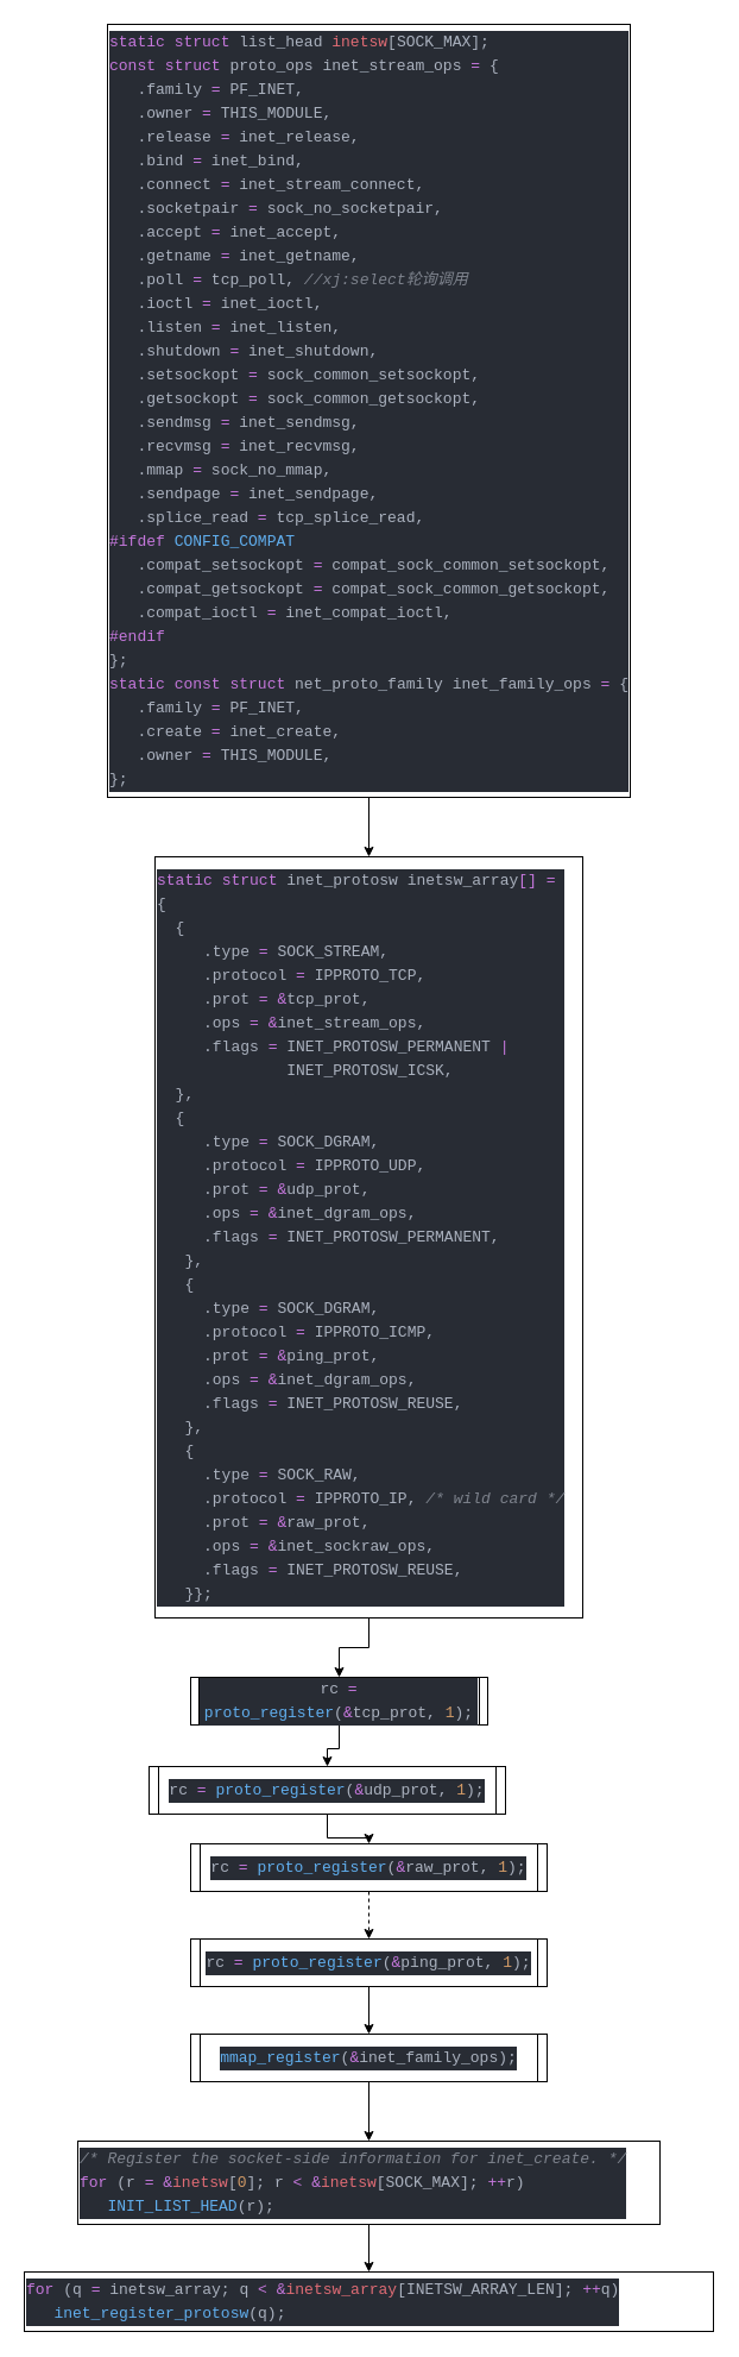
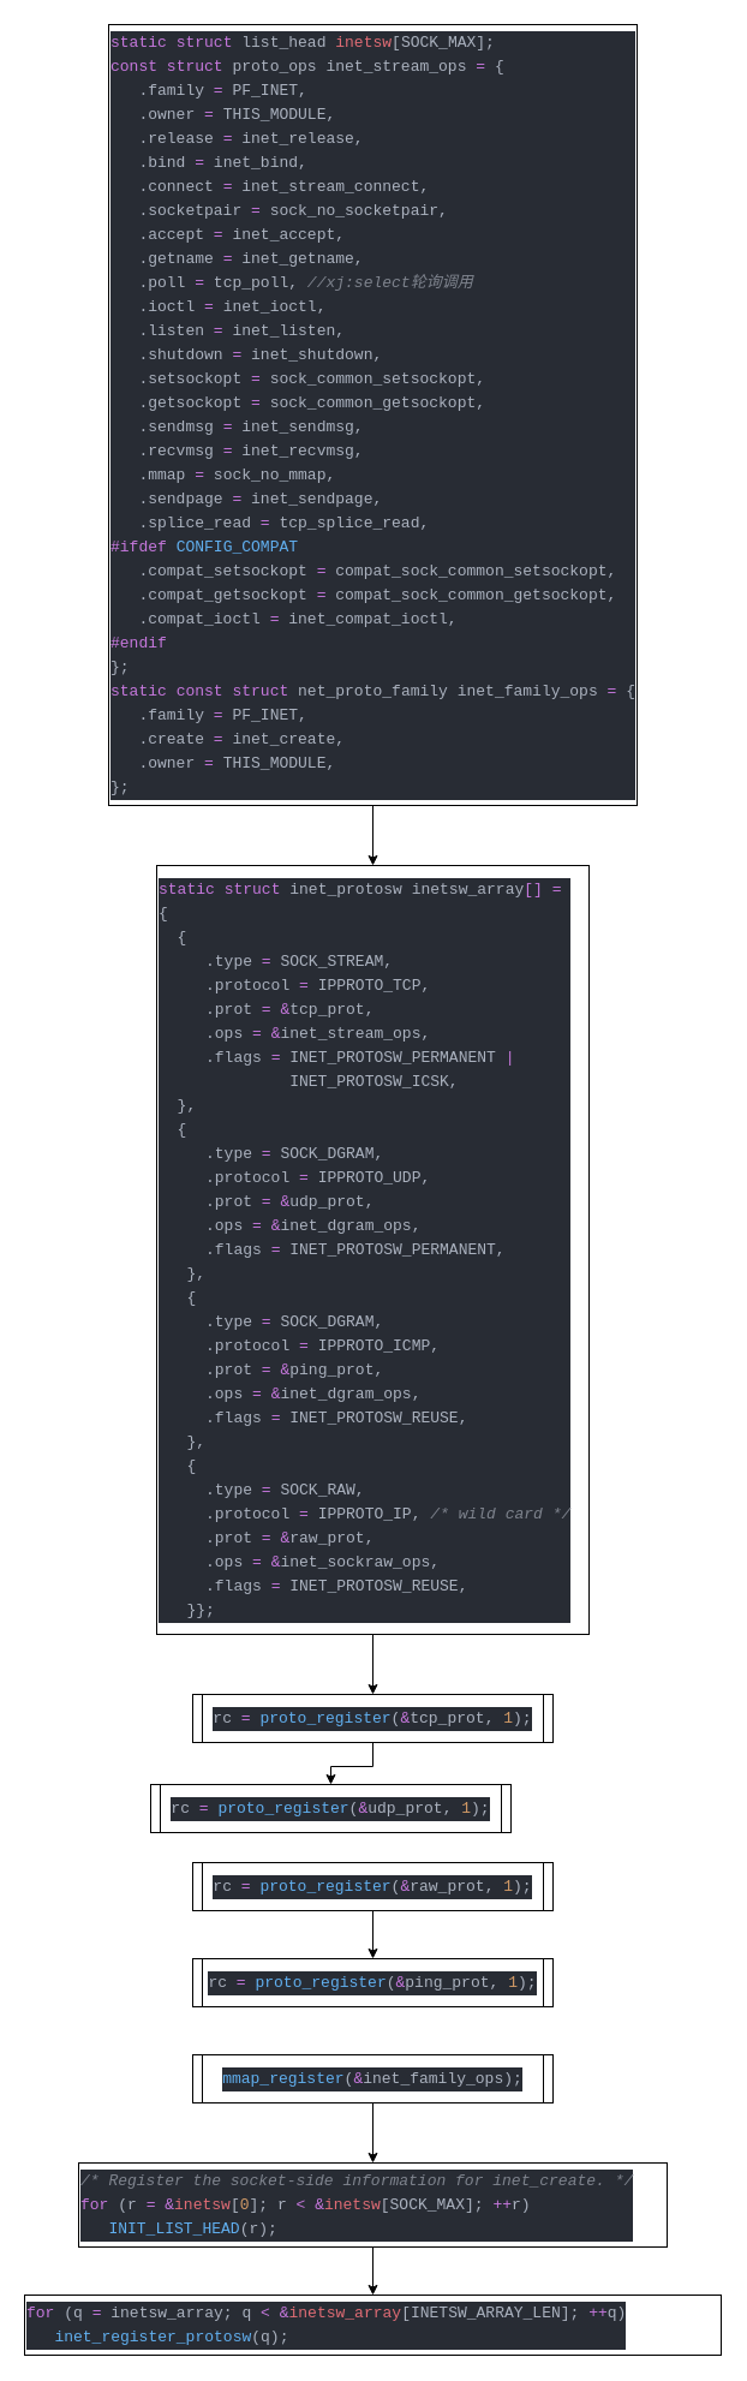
- <mxCell id="3" value="&lt;div style=&quot;color: rgb(171 , 178 , 191) ; background-color: rgb(40 , 44 , 52) ; font-family: &amp;#34;monaco&amp;#34; , &amp;#34;menlo&amp;#34; , &amp;#34;monaco&amp;#34; , &amp;#34;courier new&amp;#34; , monospace ; font-size: 13px ; line-height: 20px&quot;&gt;rc &lt;span style=&quot;color: #c678dd&quot;&gt;=&lt;/span&gt; &lt;span style=&quot;color: #61afef&quot;&gt;proto_register&lt;/span&gt;(&lt;span style=&quot;color: #c678dd&quot;&gt;&amp;amp;&lt;/span&gt;tcp_prot, &lt;span style=&quot;color: #d19a66&quot;&gt;1&lt;/span&gt;);&lt;/div&gt;" style="shape=process;whiteSpace=wrap;html=1;backgroundOutline=1;size=0.027;" parent="1" vertex="1"><mxGeometry x="160" y="1410" width="250" height="40" as="geometry" /></mxCell>
+ <mxCell id="3" value="&lt;div style=&quot;color: rgb(171 , 178 , 191) ; background-color: rgb(40 , 44 , 52) ; font-family: &amp;#34;monaco&amp;#34; , &amp;#34;menlo&amp;#34; , &amp;#34;monaco&amp;#34; , &amp;#34;courier new&amp;#34; , monospace ; font-size: 13px ; line-height: 20px&quot;&gt;rc &lt;span style=&quot;color: #c678dd&quot;&gt;=&lt;/span&gt; &lt;span style=&quot;color: #61afef&quot;&gt;proto_register&lt;/span&gt;(&lt;span style=&quot;color: #c678dd&quot;&gt;&amp;amp;&lt;/span&gt;tcp_prot, &lt;span style=&quot;color: #d19a66&quot;&gt;1&lt;/span&gt;);&lt;/div&gt;" style="shape=process;whiteSpace=wrap;html=1;backgroundOutline=1;size=0.027;" parent="1" vertex="1"><mxGeometry x="160" y="1410" width="300" height="40" as="geometry" /></mxCell>
- <mxCell id="4" style="edgeStyle=orthogonalEdgeStyle;rounded=0;orthogonalLoop=1;jettySize=auto;html=1;exitX=0.5;exitY=1;exitDx=0;exitDy=0;" parent="1" source="5" target="7" edge="1"><mxGeometry relative="1" as="geometry" /></mxCell>
- <mxCell id="6" style="edgeStyle=orthogonalEdgeStyle;rounded=0;orthogonalLoop=1;jettySize=auto;html=1;exitX=0.5;exitY=1;exitDx=0;exitDy=0;entryX=0.5;entryY=0;entryDx=0;entryDy=0;dashed=1;" parent="1" source="7" target="9" edge="1"><mxGeometry relative="1" as="geometry" /></mxCell>
+ <mxCell id="6" style="edgeStyle=orthogonalEdgeStyle;rounded=0;orthogonalLoop=1;jettySize=auto;html=1;exitX=0.5;exitY=1;exitDx=0;exitDy=0;entryX=0.5;entryY=0;entryDx=0;entryDy=0;" parent="1" source="7" target="9" edge="1"><mxGeometry relative="1" as="geometry" /></mxCell>
- <mxCell id="8" style="edgeStyle=orthogonalEdgeStyle;rounded=0;orthogonalLoop=1;jettySize=auto;html=1;exitX=0.5;exitY=1;exitDx=0;exitDy=0;entryX=0.5;entryY=0;entryDx=0;entryDy=0;" parent="1" source="9" target="11" edge="1"><mxGeometry relative="1" as="geometry" /></mxCell>
